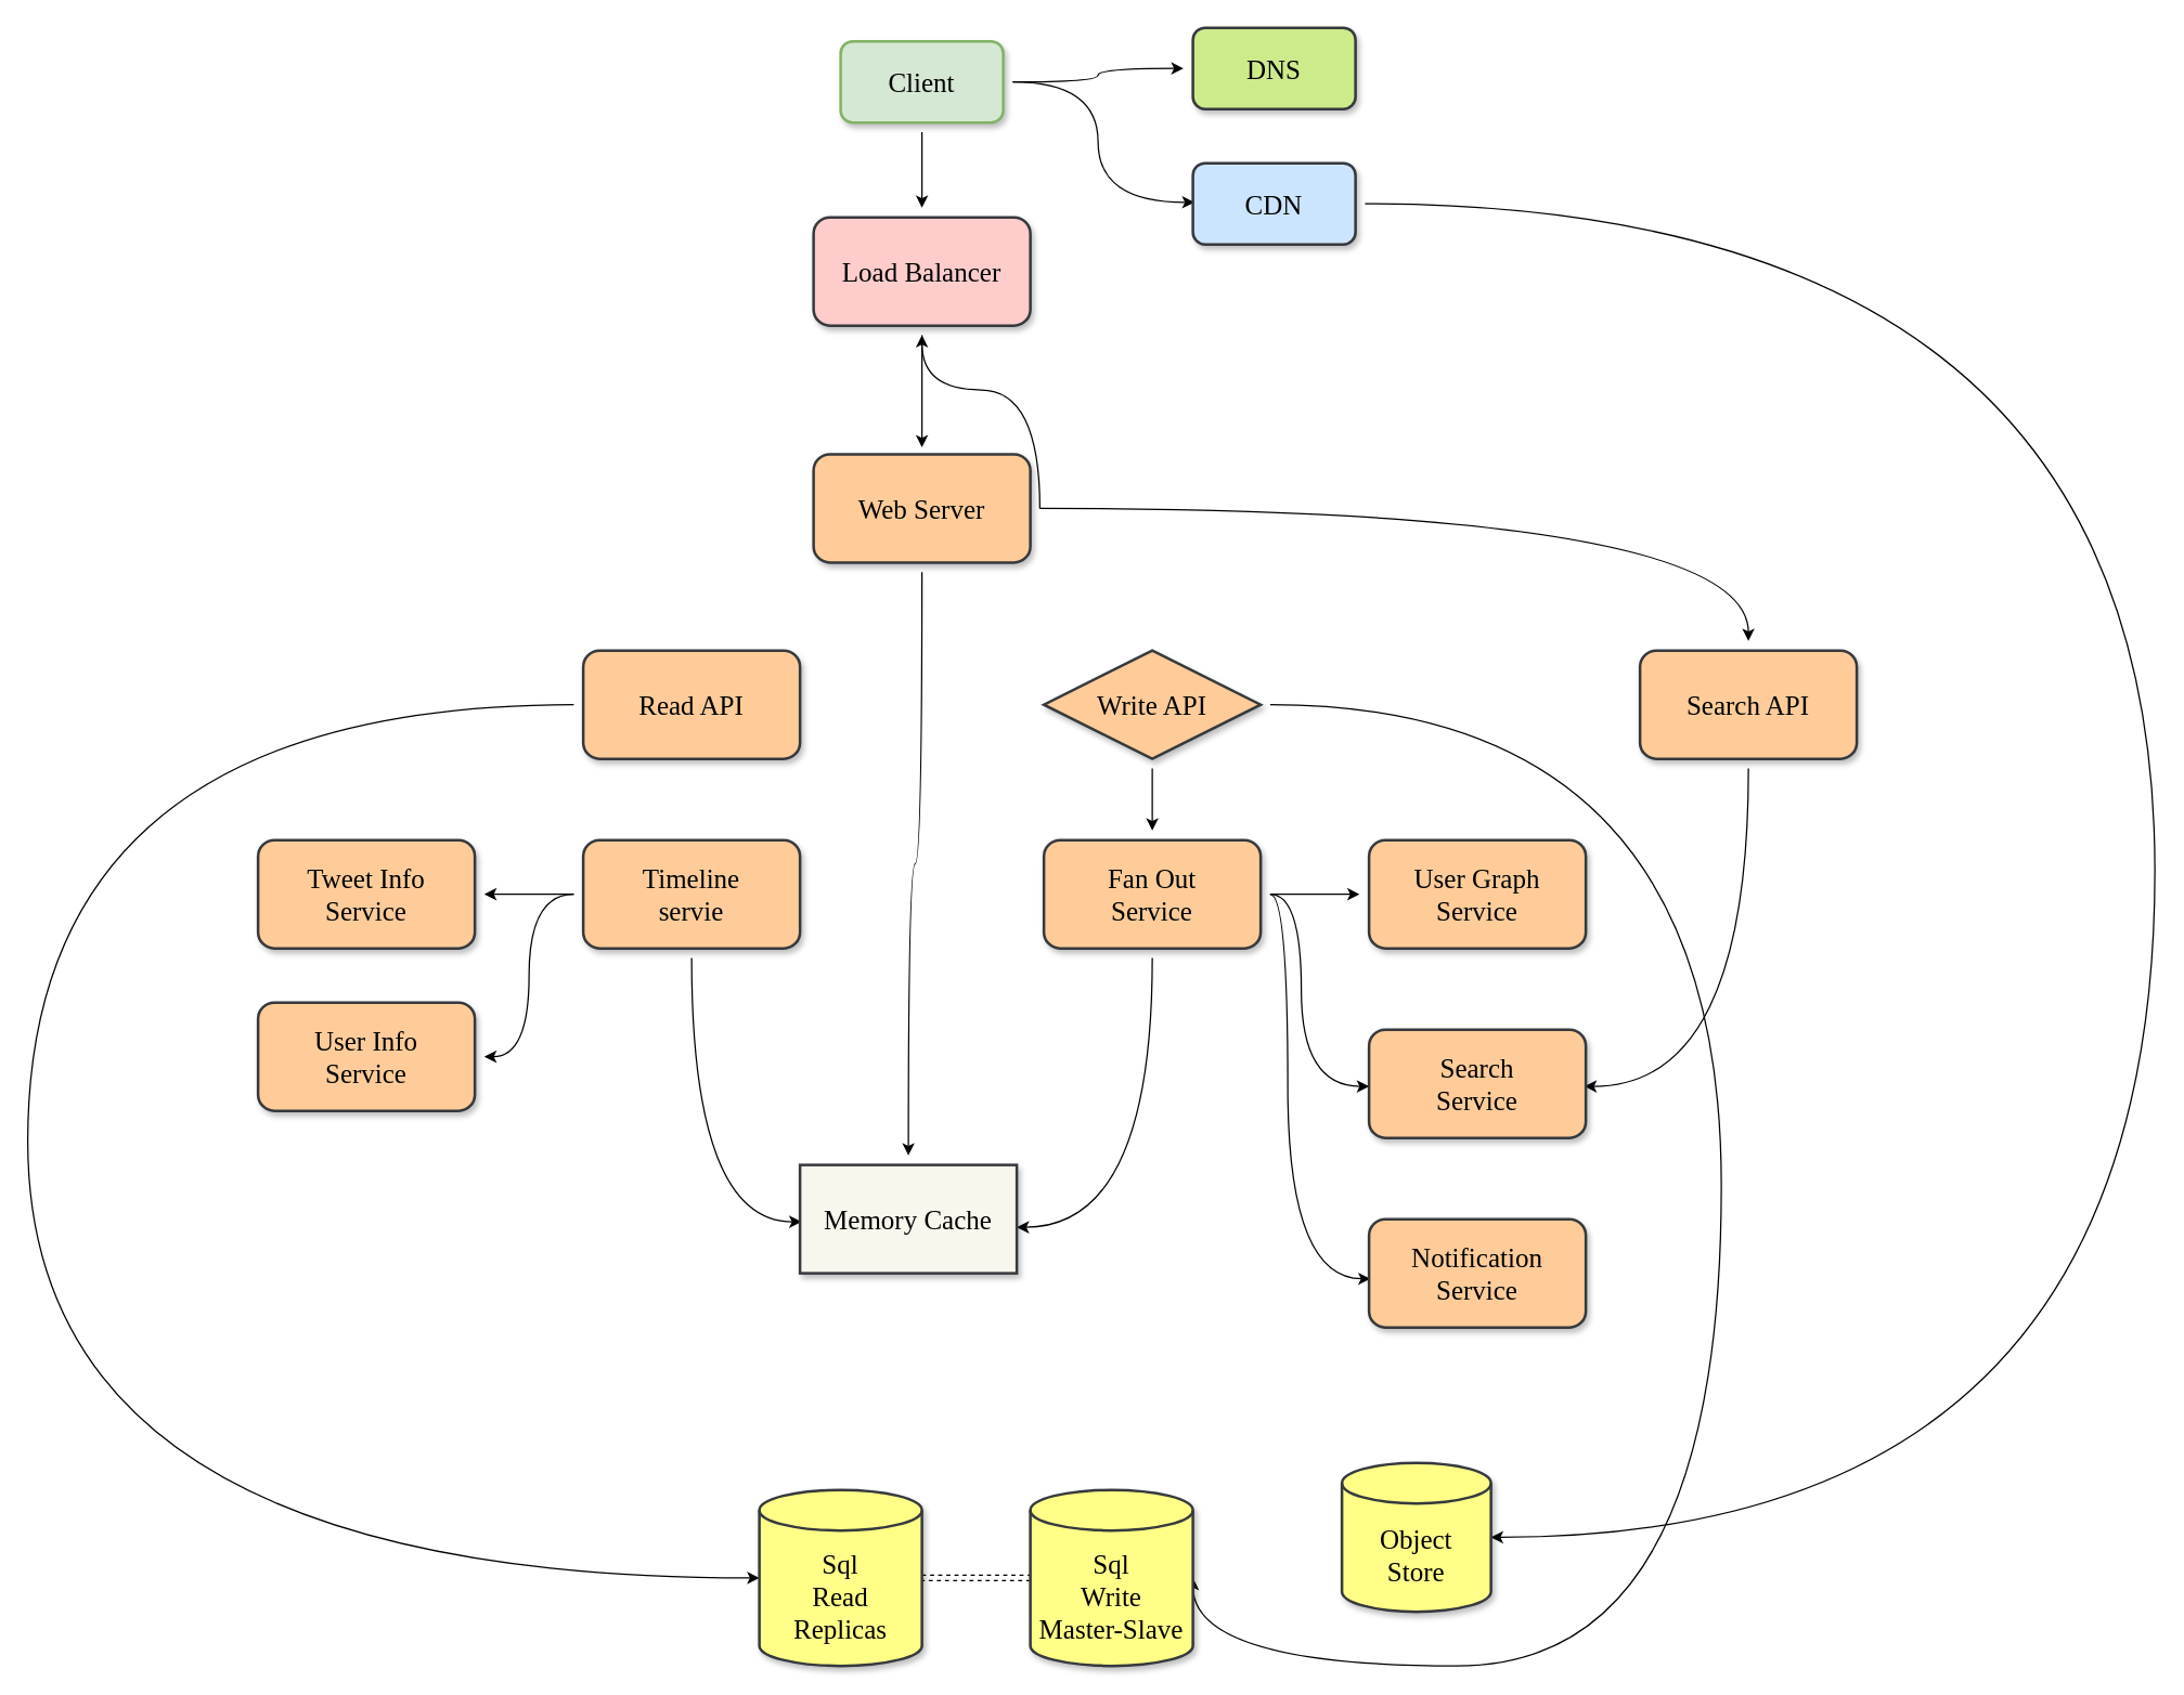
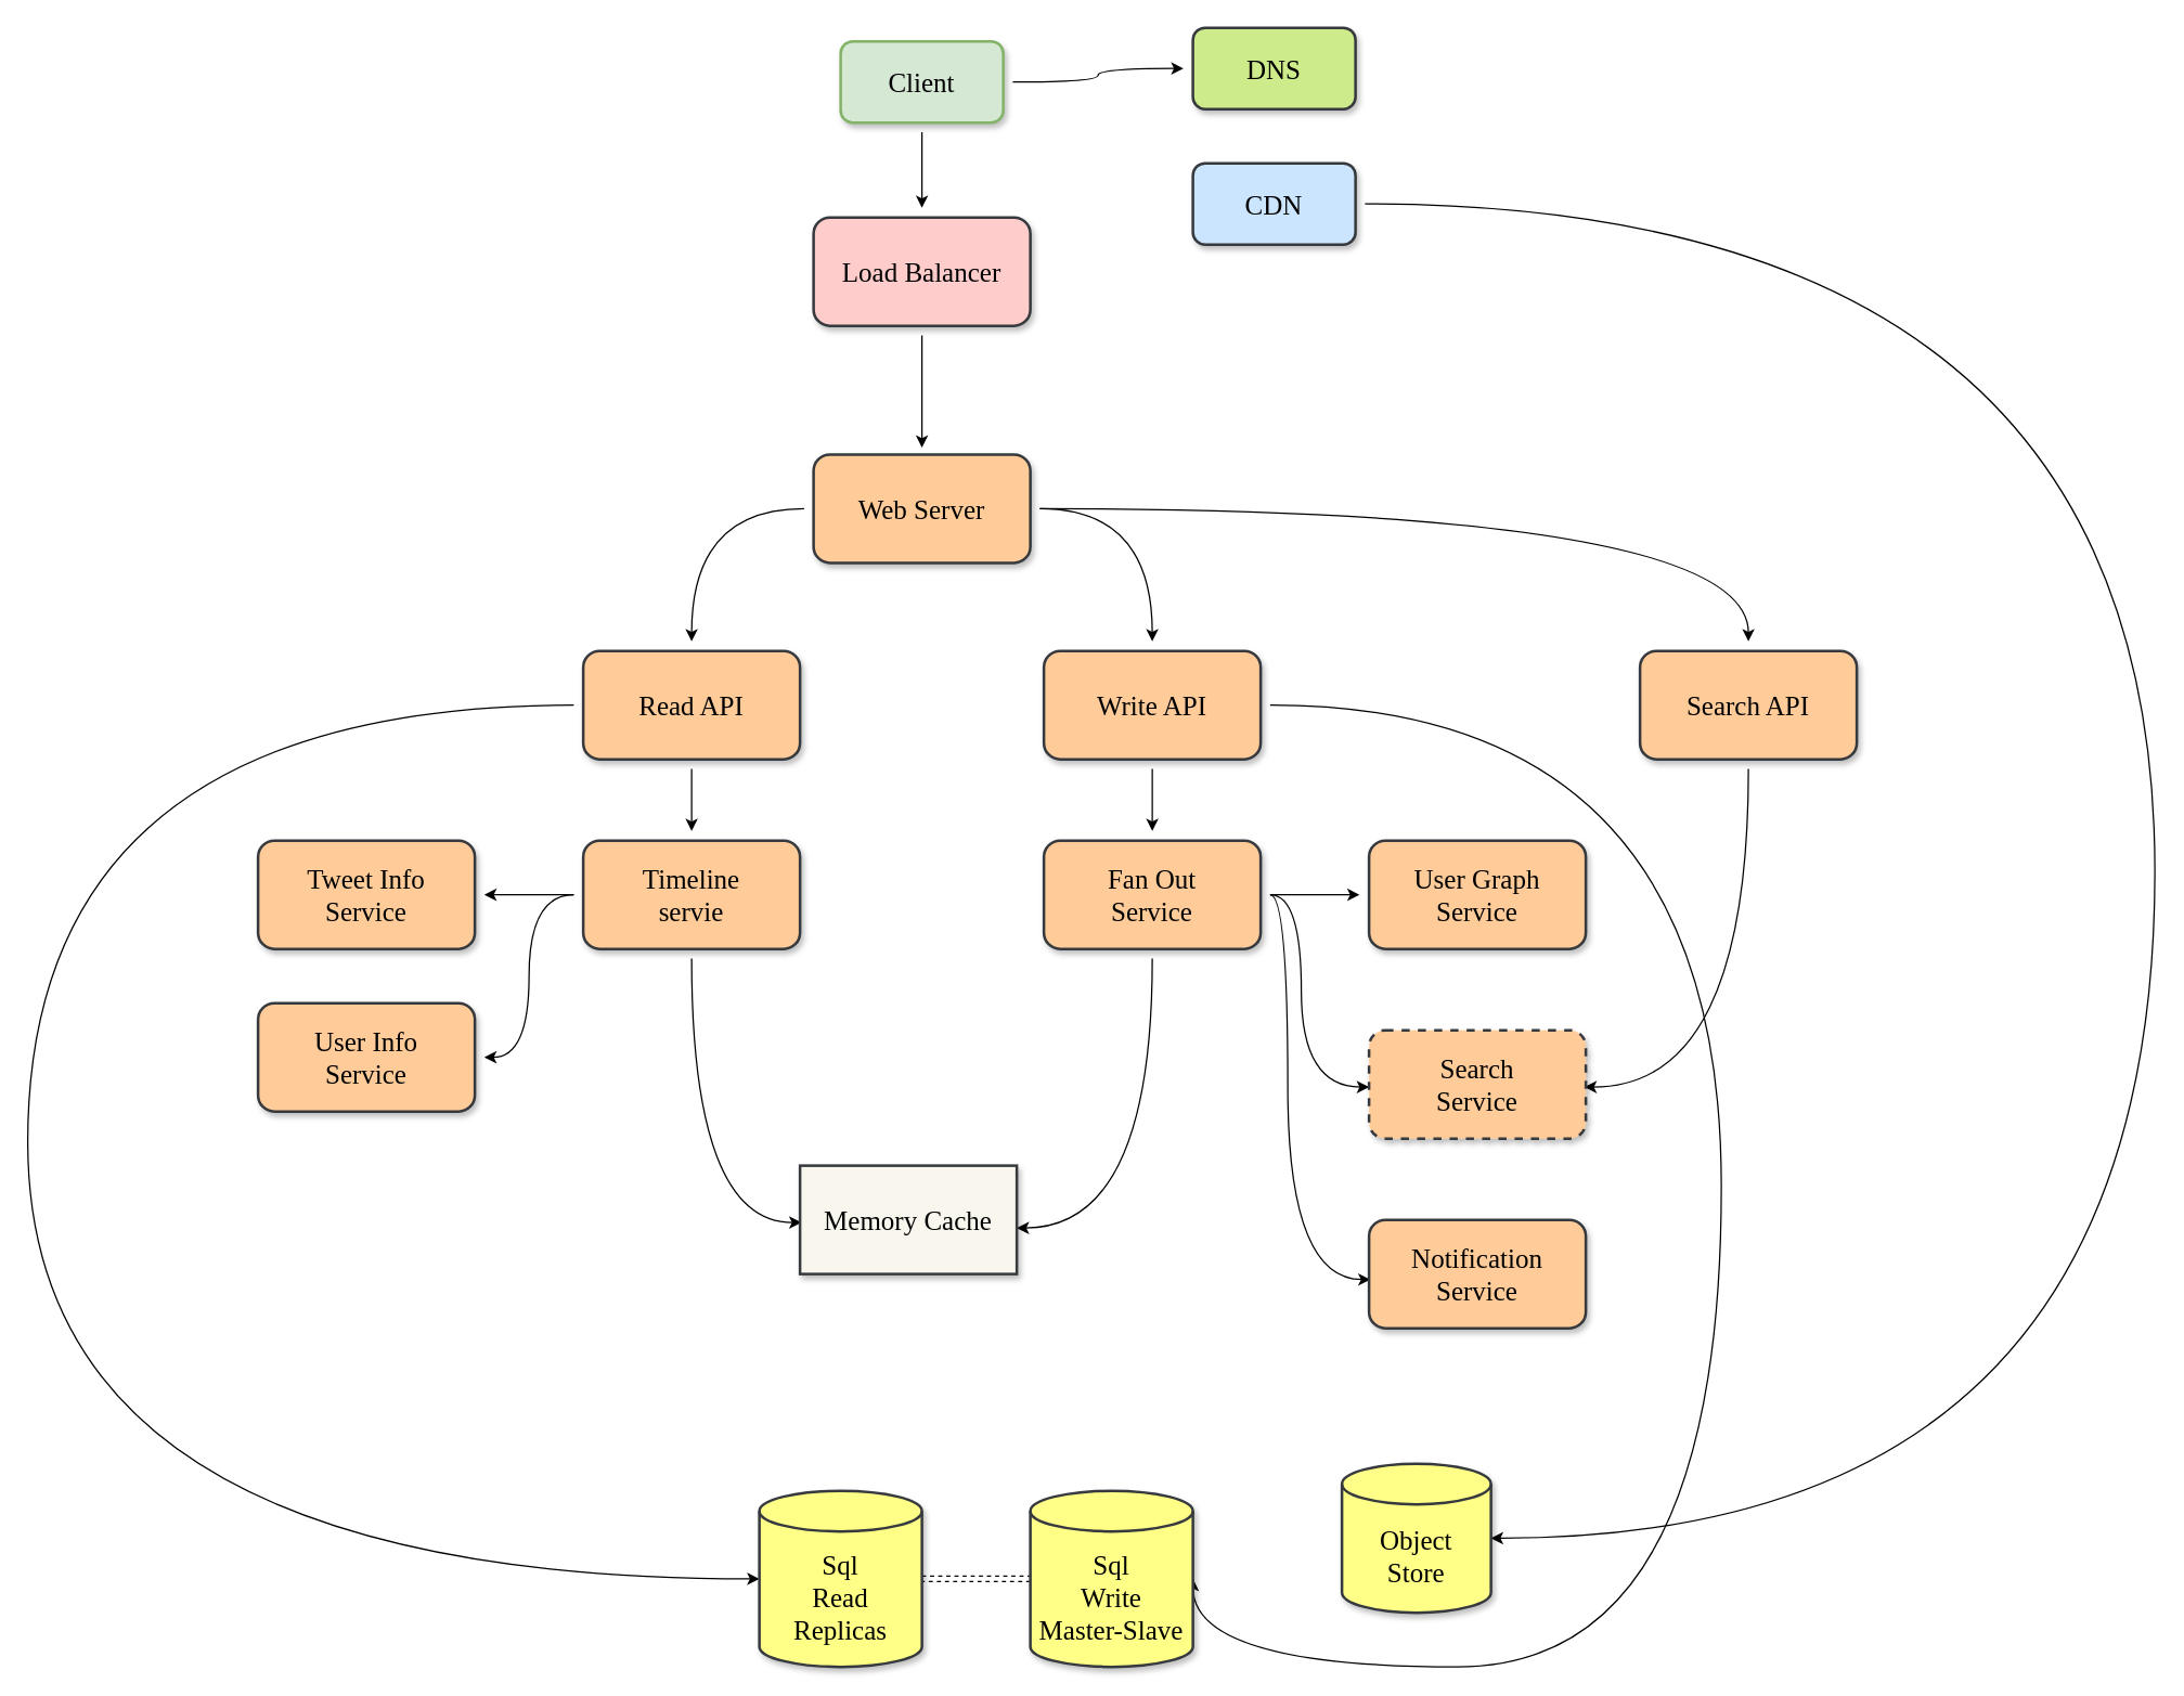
- <mxCell id="3" style="edgeStyle=orthogonalEdgeStyle;curved=1;rounded=1;orthogonalLoop=1;jettySize=auto;html=1;exitX=1;exitY=0.5;exitDx=0;exitDy=0;entryX=0.06;entryY=0.486;entryDx=0;entryDy=0;entryPerimeter=0;" edge="1" parent="1" source="5" target="8"><mxGeometry relative="1" as="geometry" /></mxCell>
- <mxCell id="12" style="edgeStyle=orthogonalEdgeStyle;curved=1;rounded=1;orthogonalLoop=1;jettySize=auto;html=1;exitX=1;exitY=0.5;exitDx=0;exitDy=0;" edge="1" parent="1" source="14" target="10"><mxGeometry relative="1" as="geometry" /></mxCell>
+ <mxCell id="12" style="edgeStyle=orthogonalEdgeStyle;curved=1;rounded=1;orthogonalLoop=1;jettySize=auto;html=1;exitX=1;exitY=0.5;exitDx=0;exitDy=0;entryX=0.5;entryY=0;entryDx=0;entryDy=0;" edge="1" parent="1" source="14" target="20"><mxGeometry relative="1" as="geometry" /></mxCell>
- <mxCell id="20" value="&lt;span style=&quot;font-size: 20px&quot;&gt;Write API&lt;/span&gt;" style="rhombus;whiteSpace=wrap;html=1;fontFamily=Comic Sans MS;glass=0;strokeWidth=2;perimeterSpacing=7;shadow=1;fillColor=#ffcc99;strokeColor=#36393d;" vertex="1" parent="1"><mxGeometry x="770" y="480" width="160" height="80" as="geometry" /></mxCell>
+ <mxCell id="20" value="&lt;span style=&quot;font-size: 20px&quot;&gt;Write API&lt;/span&gt;" style="rounded=1;whiteSpace=wrap;html=1;fontFamily=Comic Sans MS;glass=0;strokeWidth=2;perimeterSpacing=7;shadow=1;fillColor=#ffcc99;strokeColor=#36393d;" vertex="1" parent="1"><mxGeometry x="770" y="480" width="160" height="80" as="geometry" /></mxCell>
+ <mxCell id="15" value="" style="edgeStyle=orthogonalEdgeStyle;curved=1;rounded=1;orthogonalLoop=1;jettySize=auto;html=1;" edge="1" parent="1" source="17" target="24"><mxGeometry relative="1" as="geometry" /></mxCell>
- <mxCell id="11" style="edgeStyle=orthogonalEdgeStyle;curved=1;rounded=1;orthogonalLoop=1;jettySize=auto;html=1;" edge="1" parent="1" source="14" target="37"><mxGeometry relative="1" as="geometry" /></mxCell>
+ <mxCell id="11" style="edgeStyle=orthogonalEdgeStyle;curved=1;rounded=1;orthogonalLoop=1;jettySize=auto;html=1;" edge="1" parent="1" source="14" target="17"><mxGeometry relative="1" as="geometry" /></mxCell>
- <mxCell id="35" value="&lt;span style=&quot;font-size: 20px&quot;&gt;Search&lt;br&gt;Service&lt;br&gt;&lt;/span&gt;" style="rounded=1;whiteSpace=wrap;html=1;fontFamily=Comic Sans MS;glass=0;strokeWidth=2;perimeterSpacing=7;shadow=1;fillColor=#ffcc99;strokeColor=#36393d;" vertex="1" parent="1"><mxGeometry x="1010" y="760" width="160" height="80" as="geometry" /></mxCell>
+ <mxCell id="35" value="&lt;span style=&quot;font-size: 20px&quot;&gt;Search&lt;br&gt;Service&lt;br&gt;&lt;/span&gt;" style="rounded=1;whiteSpace=wrap;html=1;fontFamily=Comic Sans MS;glass=0;strokeWidth=2;perimeterSpacing=7;shadow=1;fillColor=#ffcc99;strokeColor=#36393d;dashed=1;" vertex="1" parent="1"><mxGeometry x="1010" y="760" width="160" height="80" as="geometry" /></mxCell>
